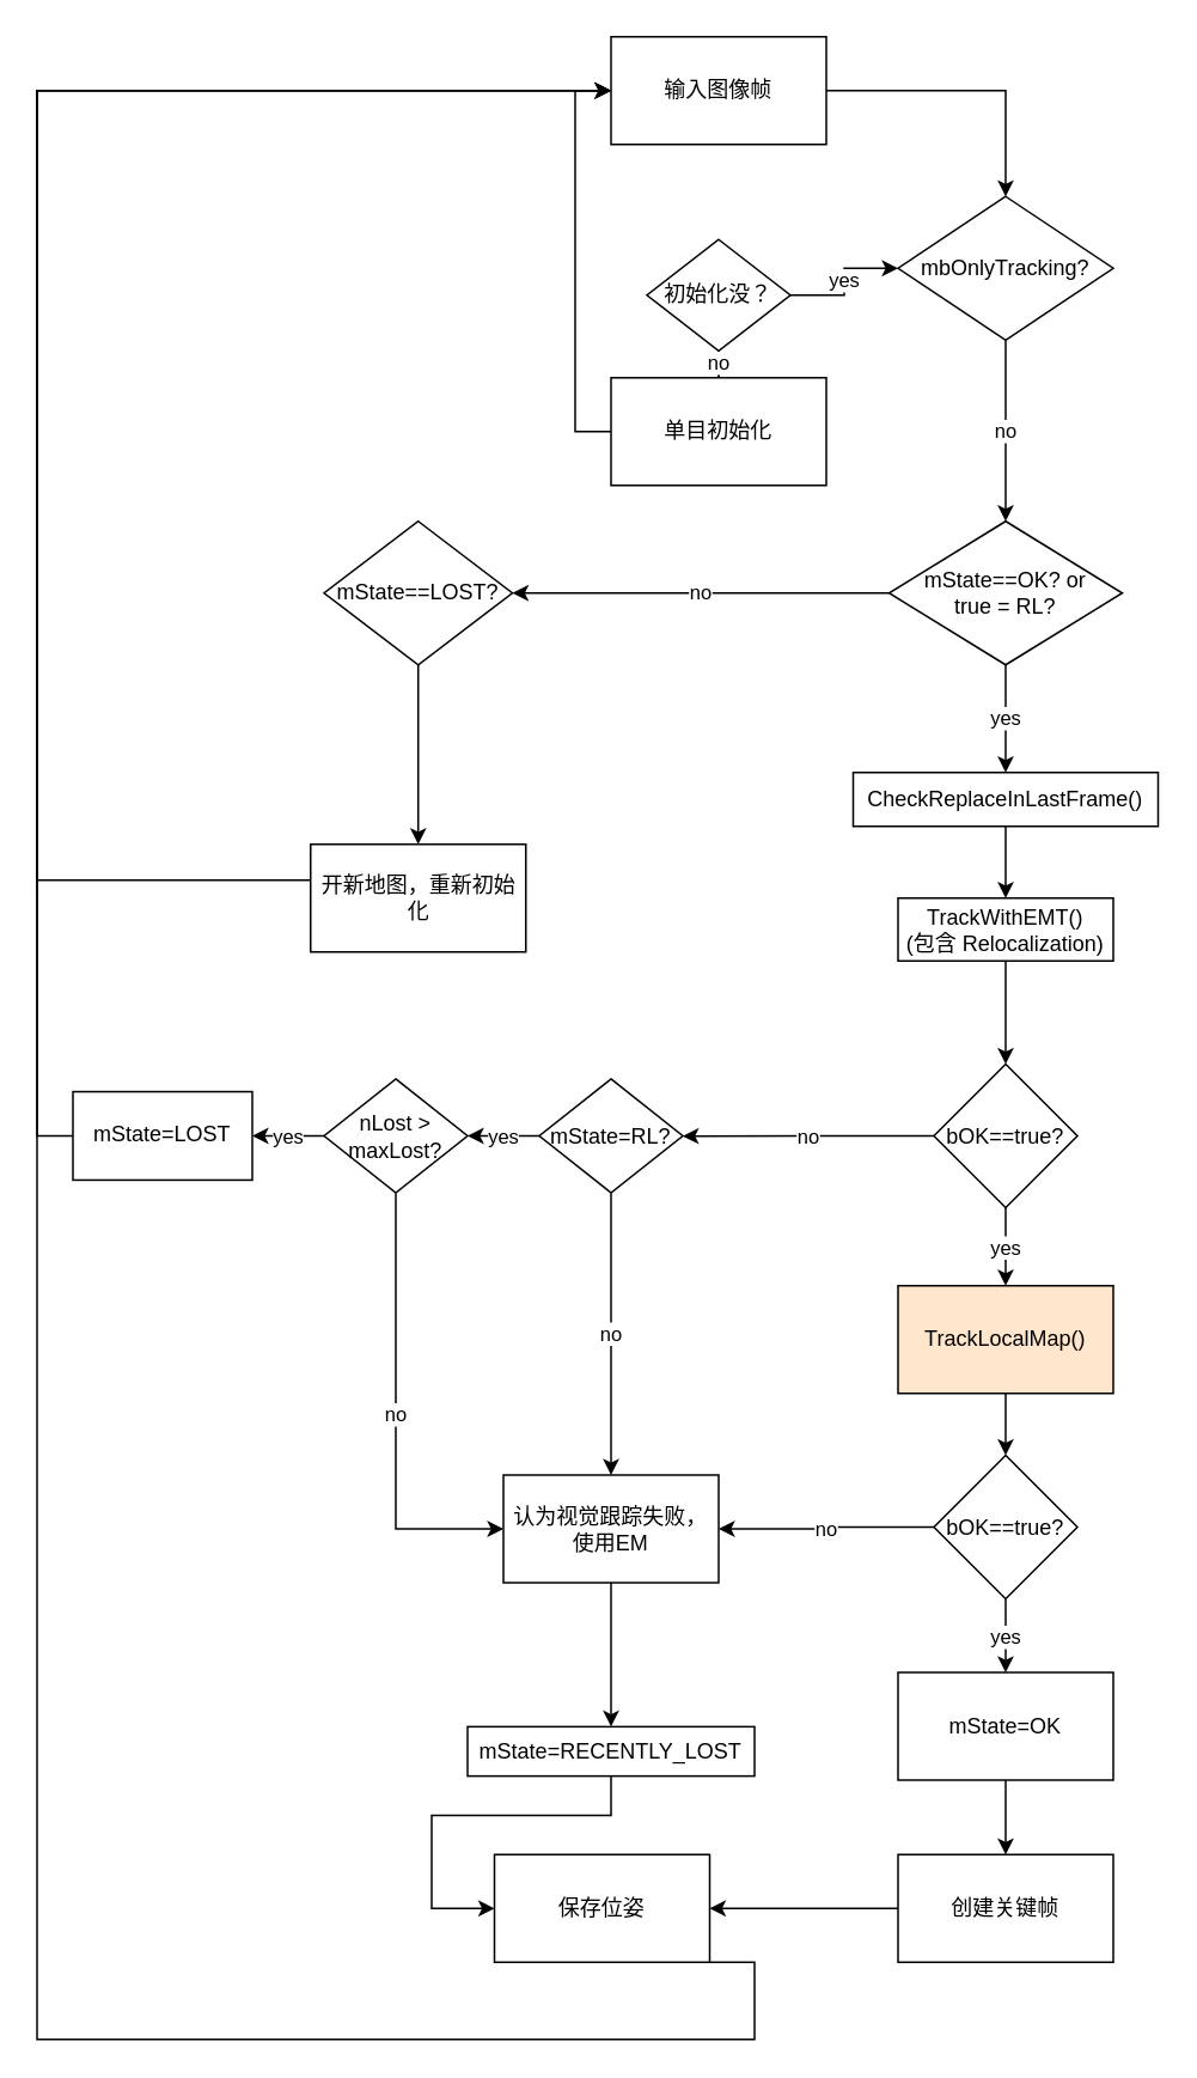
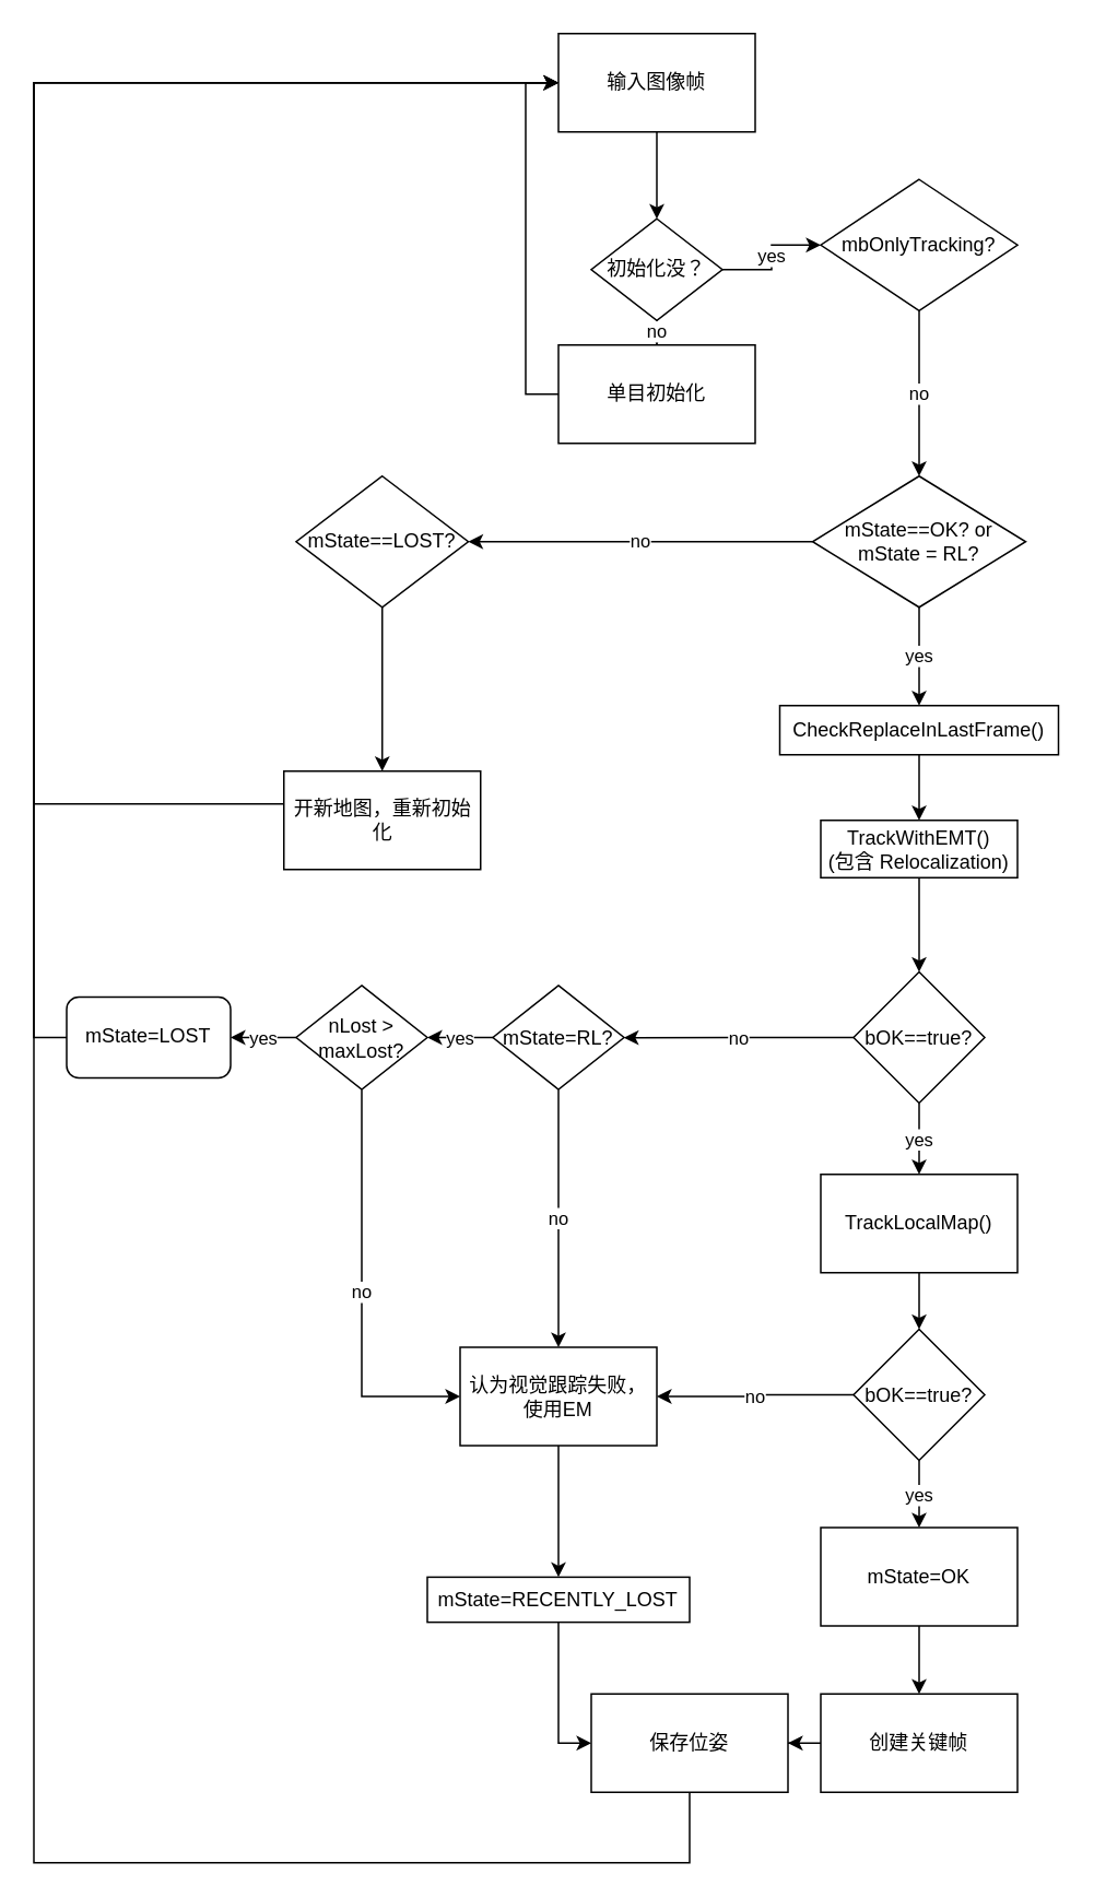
- <mxCell id="2" value="" style="edgeStyle=orthogonalEdgeStyle;rounded=0;orthogonalLoop=1;jettySize=auto;html=1;" edge="1" parent="1" source="3" target="10"><mxGeometry relative="1" as="geometry" /></mxCell>
+ <mxCell id="2" value="" style="edgeStyle=orthogonalEdgeStyle;rounded=0;orthogonalLoop=1;jettySize=auto;html=1;" edge="1" parent="1" source="3" target="6"><mxGeometry relative="1" as="geometry" /></mxCell>
- <mxCell id="13" value="mState==OK? or&lt;br&gt;true = RL?" style="rhombus;whiteSpace=wrap;html=1;rounded=0;" vertex="1" parent="1"><mxGeometry x="495" y="290" width="130" height="80" as="geometry" /></mxCell>
+ <mxCell id="13" value="mState==OK? or&lt;br&gt;mState = RL?" style="rhombus;whiteSpace=wrap;html=1;rounded=0;" vertex="1" parent="1"><mxGeometry x="495" y="290" width="130" height="80" as="geometry" /></mxCell>
- <mxCell id="47" value="mState=LOST" style="rounded=0;whiteSpace=wrap;html=1;" vertex="1" parent="1"><mxGeometry x="40" y="607.87" width="100" height="49.25" as="geometry" /></mxCell>
+ <mxCell id="47" value="mState=LOST" style="whiteSpace=wrap;html=1;rounded=1;" vertex="1" parent="1"><mxGeometry x="40" y="607.87" width="100" height="49.25" as="geometry" /></mxCell>
- <mxCell id="22" value="TrackLocalMap()" style="whiteSpace=wrap;html=1;rounded=0;fillColor=#ffe6cc;" vertex="1" parent="1"><mxGeometry x="500" y="716" width="120" height="60" as="geometry" /></mxCell>
+ <mxCell id="22" value="TrackLocalMap()" style="whiteSpace=wrap;html=1;rounded=0;" vertex="1" parent="1"><mxGeometry x="500" y="716" width="120" height="60" as="geometry" /></mxCell>
- <mxCell id="29" value="保存位姿" style="whiteSpace=wrap;html=1;rounded=0;" vertex="1" parent="1"><mxGeometry x="275" y="1033" width="120" height="60" as="geometry" /></mxCell>
+ <mxCell id="29" value="保存位姿" style="whiteSpace=wrap;html=1;rounded=0;" vertex="1" parent="1"><mxGeometry x="360" y="1033" width="120" height="60" as="geometry" /></mxCell>
